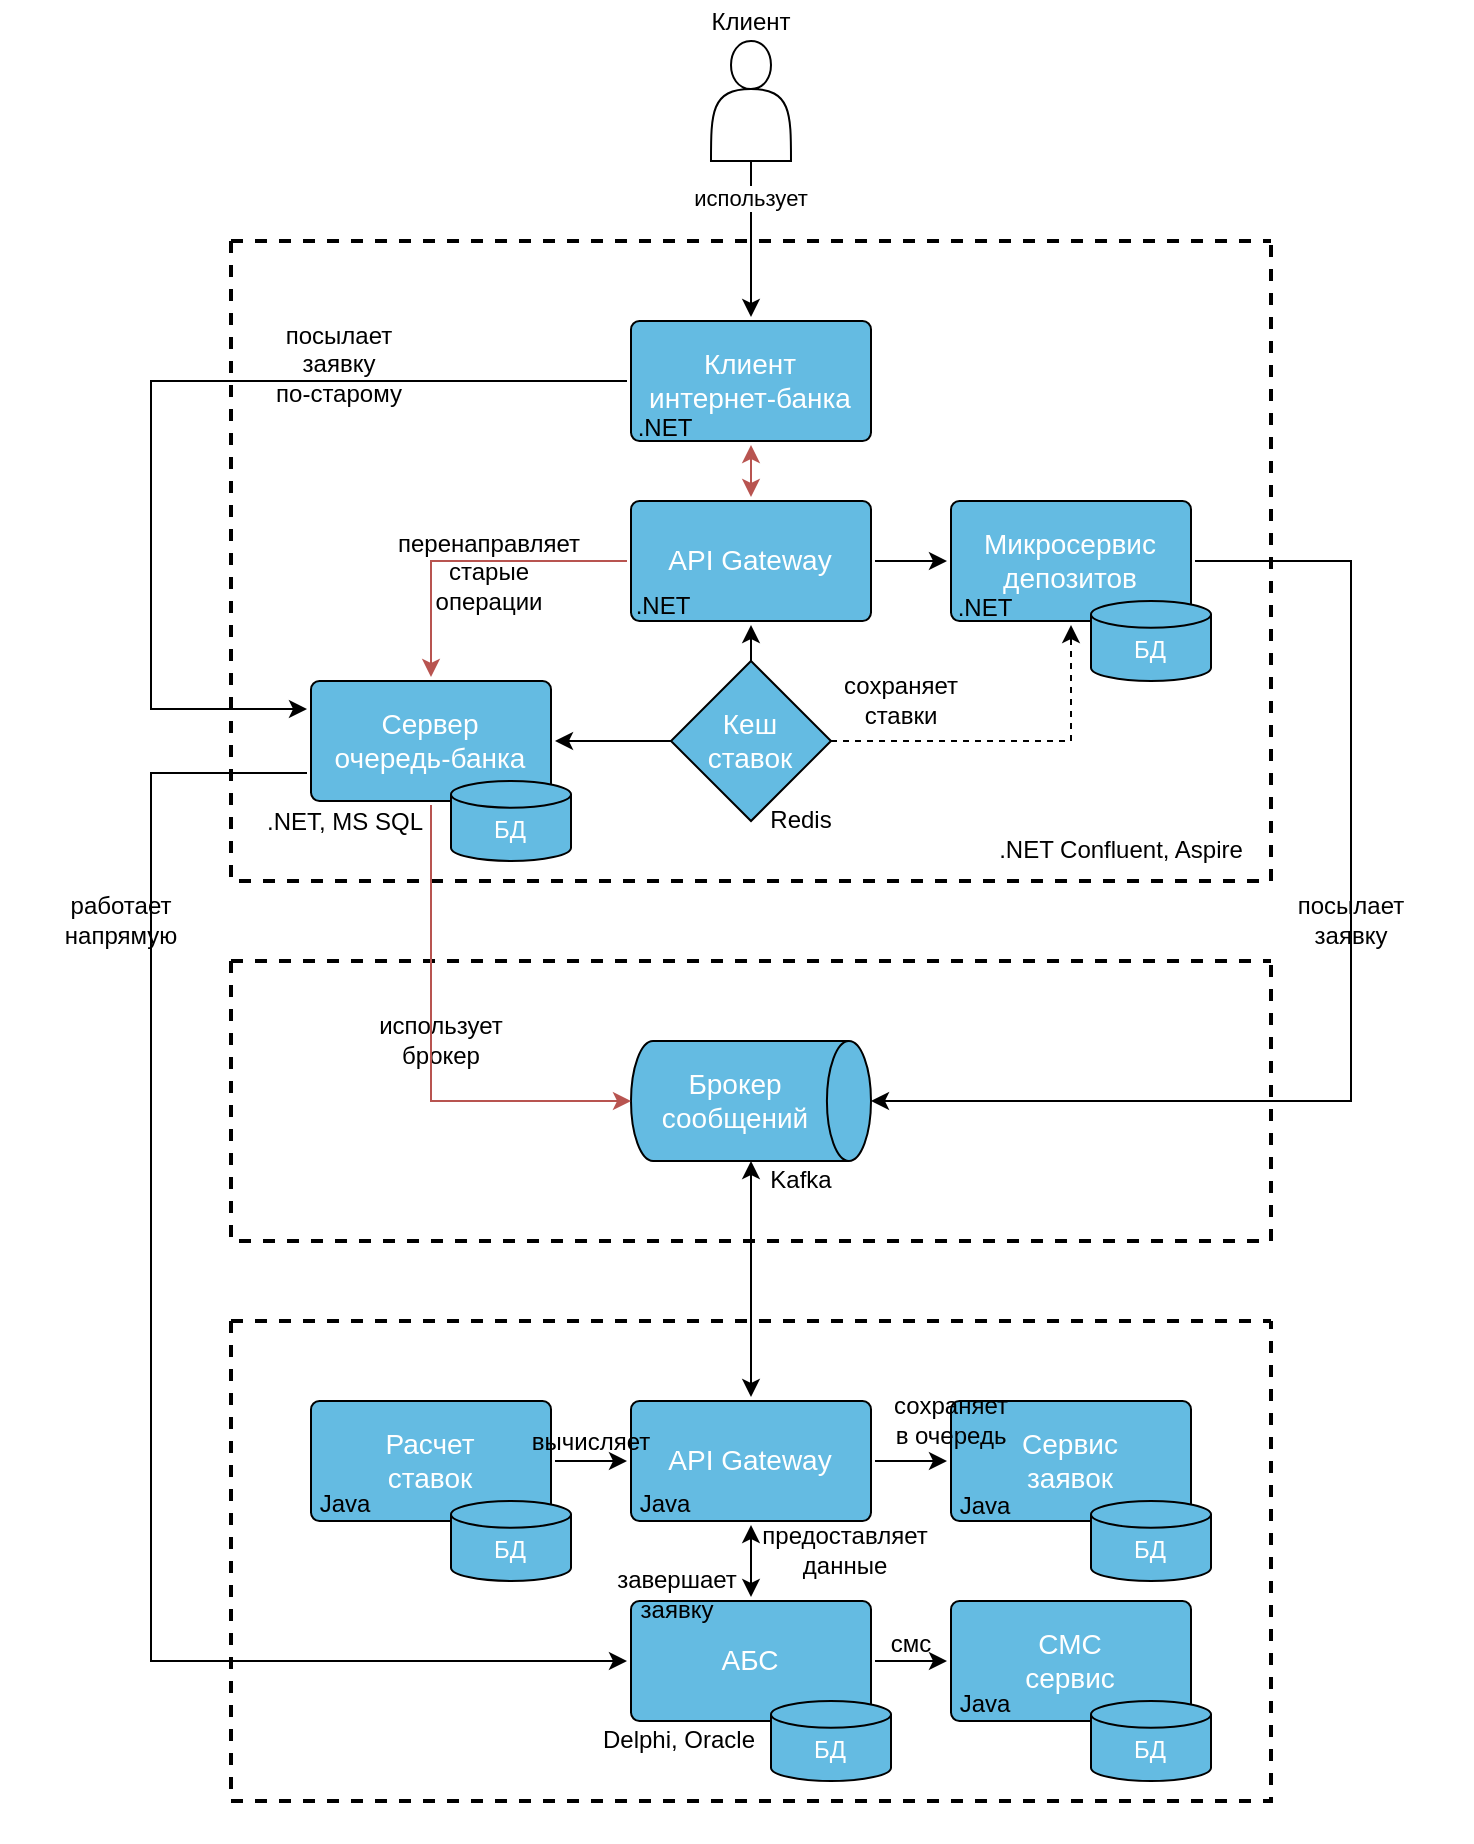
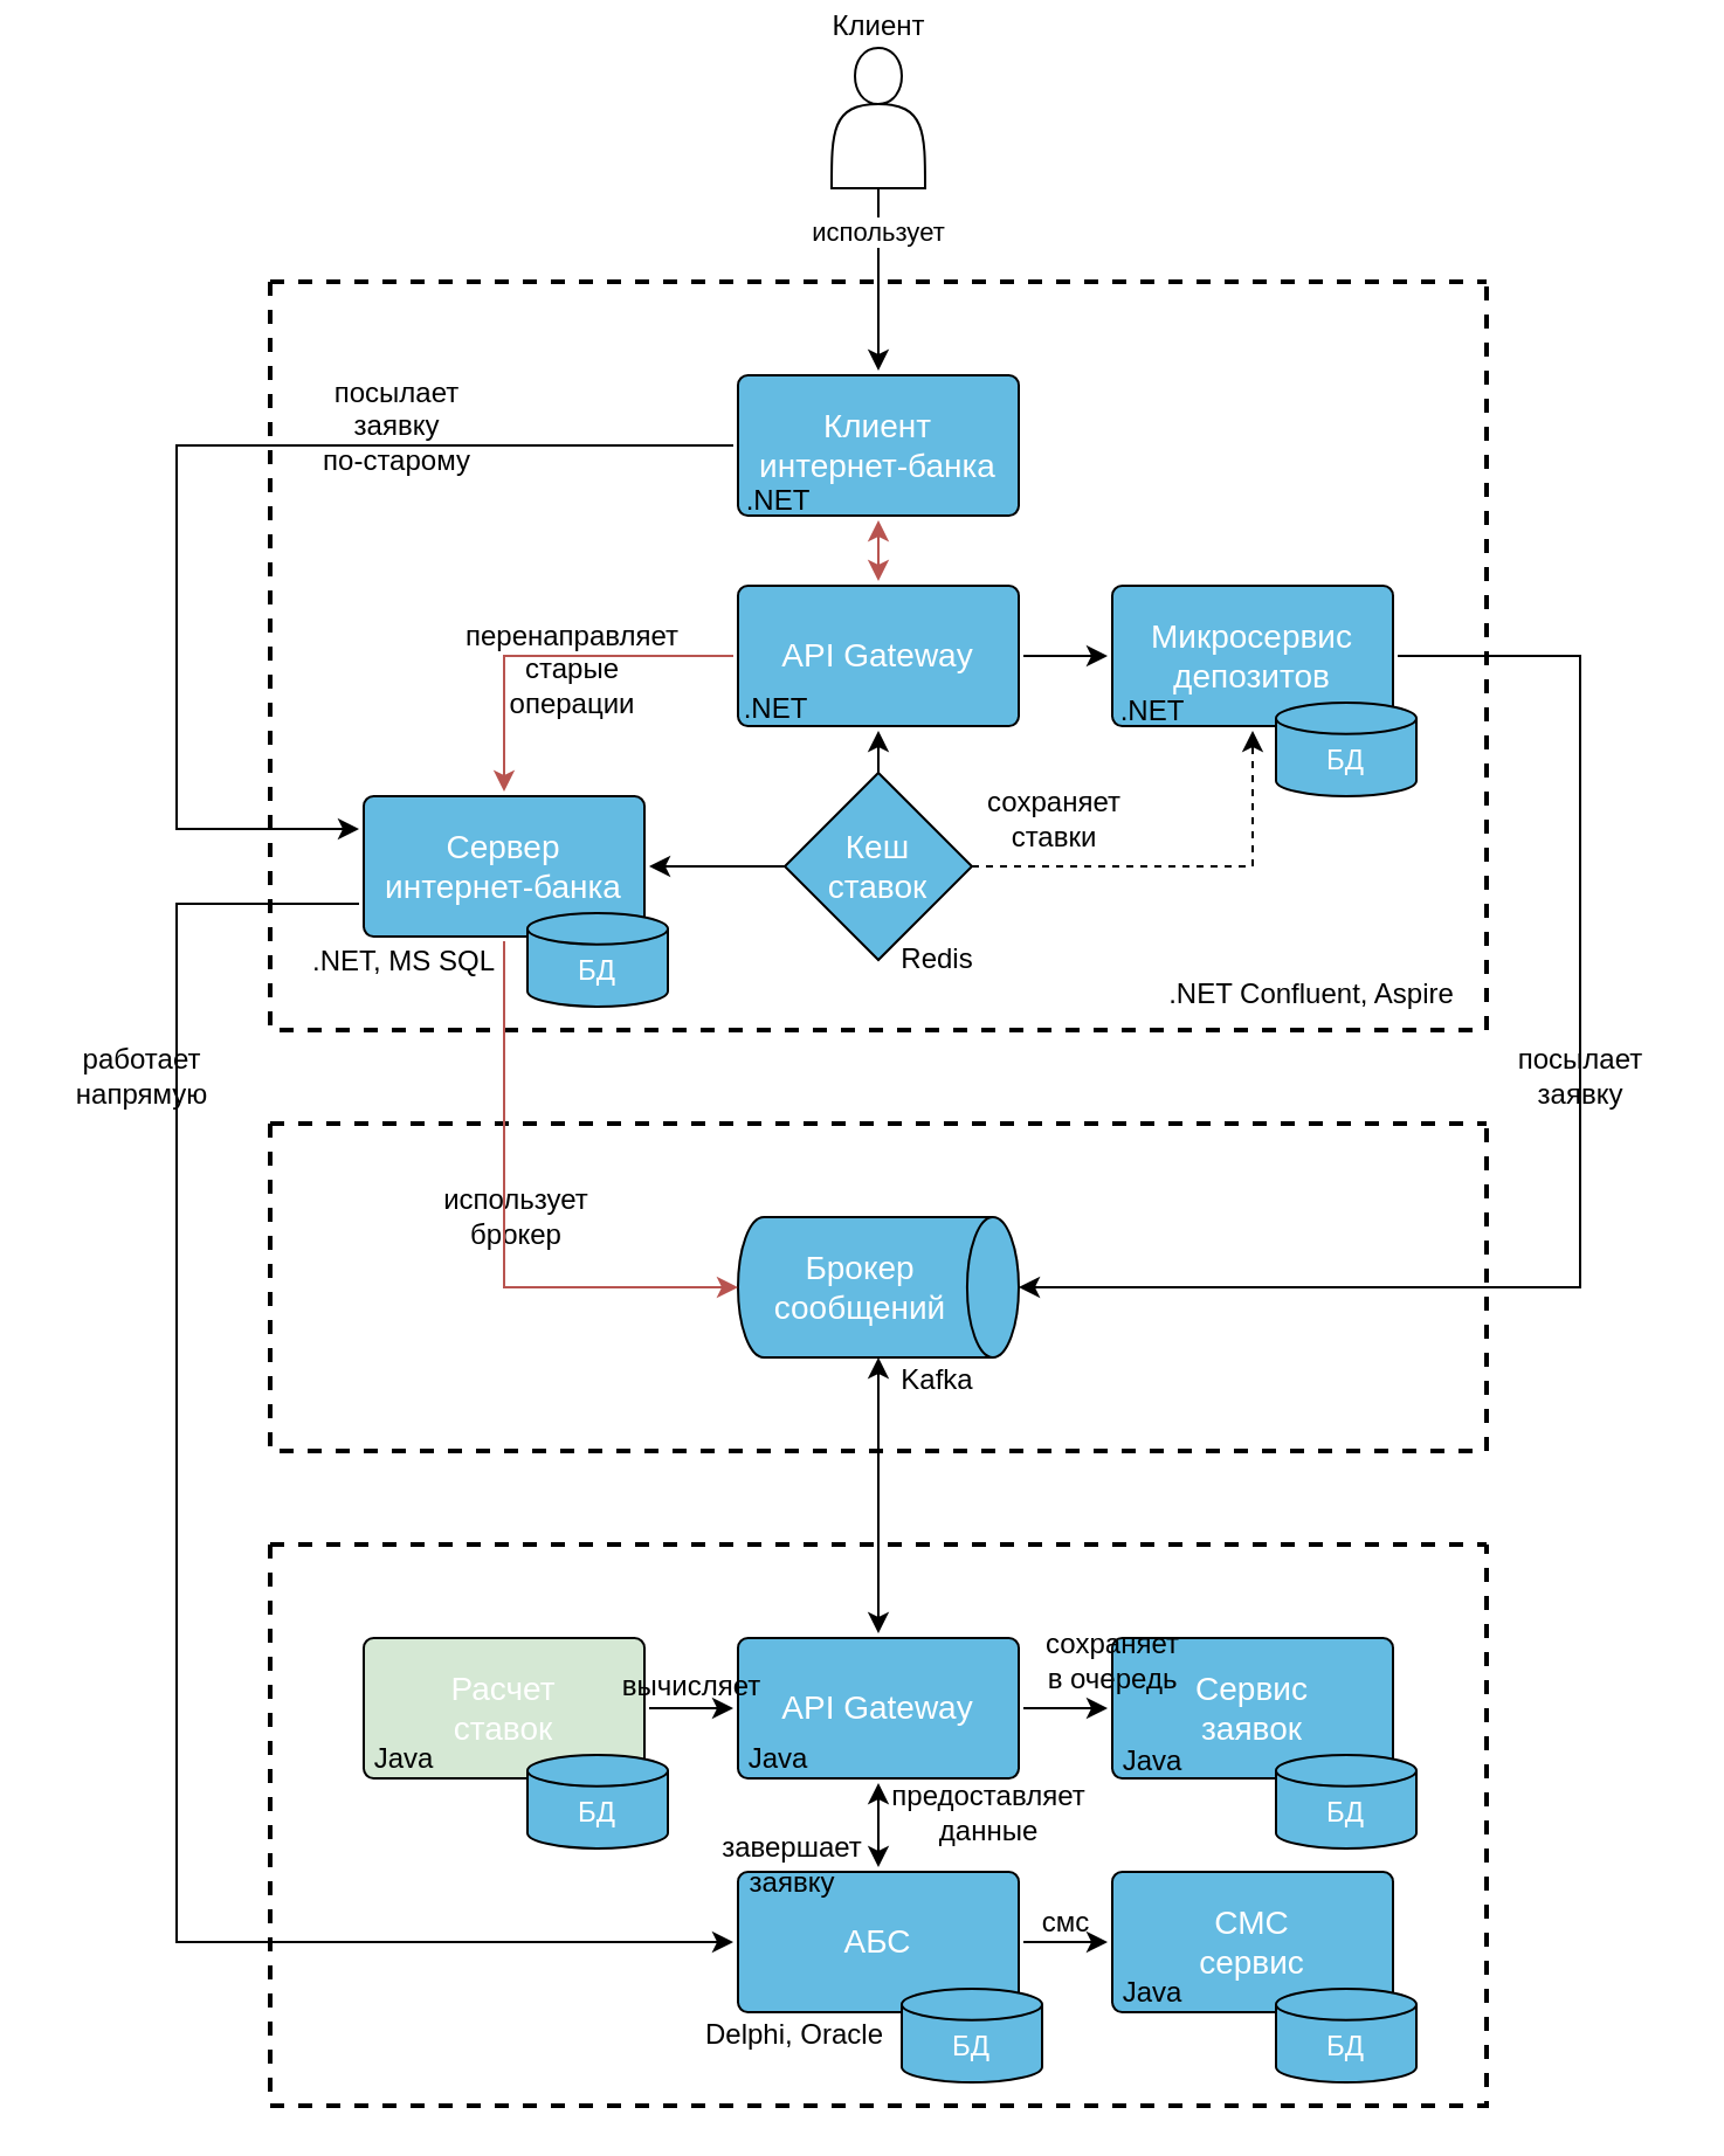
- <mxCell id="3" value="&lt;div&gt;Сервер&lt;/div&gt;очередь-банка" style="rounded=1;whiteSpace=wrap;html=1;shadow=0;labelBackgroundColor=none;strokeColor=default;strokeWidth=1;fillColor=#64bbe2;fontFamily=Helvetica;fontSize=14;fontColor=#FFFFFF;align=center;spacing=5;arcSize=7;perimeterSpacing=2;" vertex="1" parent="2"><mxGeometry x="40" y="220" width="120" height="60" as="geometry" /></mxCell>
+ <mxCell id="3" value="&lt;div&gt;Сервер&lt;/div&gt;интернет-банка" style="rounded=1;whiteSpace=wrap;html=1;shadow=0;labelBackgroundColor=none;strokeColor=default;strokeWidth=1;fillColor=#64bbe2;fontFamily=Helvetica;fontSize=14;fontColor=#FFFFFF;align=center;spacing=5;arcSize=7;perimeterSpacing=2;" vertex="1" parent="2"><mxGeometry x="40" y="220" width="120" height="60" as="geometry" /></mxCell>
- <mxCell id="26" value="&lt;div&gt;Расчет&lt;/div&gt;&lt;div&gt;ставок&lt;/div&gt;" style="rounded=1;whiteSpace=wrap;html=1;shadow=0;labelBackgroundColor=none;strokeColor=default;strokeWidth=1;fillColor=#64bbe2;fontFamily=Helvetica;fontSize=14;fontColor=#FFFFFF;align=center;spacing=5;arcSize=7;perimeterSpacing=2;" vertex="1" parent="24"><mxGeometry x="40" y="40" width="120" height="60" as="geometry" /></mxCell>
+ <mxCell id="26" value="&lt;div&gt;Расчет&lt;/div&gt;&lt;div&gt;ставок&lt;/div&gt;" style="rounded=1;whiteSpace=wrap;html=1;shadow=0;labelBackgroundColor=none;strokeColor=default;strokeWidth=1;fillColor=#d5e8d4;fontFamily=Helvetica;fontSize=14;fontColor=#FFFFFF;align=center;spacing=5;arcSize=7;perimeterSpacing=2;" vertex="1" parent="24"><mxGeometry x="40" y="40" width="120" height="60" as="geometry" /></mxCell>
